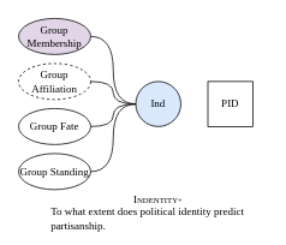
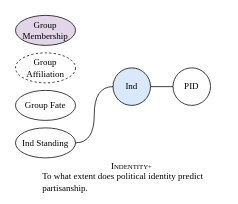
- <mxCell id="5" style="edgeStyle=orthogonalEdgeStyle;rounded=0;orthogonalLoop=1;jettySize=auto;html=1;exitX=1;exitY=0.5;exitDx=0;exitDy=0;entryX=0;entryY=0.5;entryDx=0;entryDy=0;curved=1;endArrow=none;startFill=0;" edge="1" parent="1" source="6" target="3"><mxGeometry relative="1" as="geometry" /></mxCell>
- <mxCell id="10" style="edgeStyle=orthogonalEdgeStyle;rounded=0;orthogonalLoop=1;jettySize=auto;html=1;entryX=1;entryY=0.5;entryDx=0;entryDy=0;curved=1;endArrow=none;startFill=0;exitX=0;exitY=0.5;exitDx=0;exitDy=0;" edge="1" parent="1" source="3" target="7"><mxGeometry relative="1" as="geometry"><mxPoint x="120" y="120" as="sourcePoint" /><mxPoint x="220" y="215" as="targetPoint" /></mxGeometry></mxCell>
+ <mxCell id="2" style="edgeStyle=orthogonalEdgeStyle;rounded=0;orthogonalLoop=1;jettySize=auto;html=1;exitX=1;exitY=0.5;exitDx=0;exitDy=0;entryX=0;entryY=0.5;entryDx=0;entryDy=0;endArrow=none;startFill=0;" edge="1" parent="1" source="3" target="4"><mxGeometry relative="1" as="geometry" /></mxCell>
- <mxCell id="4" value="PID" style="whiteSpace=wrap;html=1;aspect=fixed;fontFamily=Times New Roman;rounded=0;" vertex="1" parent="1"><mxGeometry x="230" y="90" width="50" height="50" as="geometry" /></mxCell>
+ <mxCell id="4" value="PID" style="ellipse;whiteSpace=wrap;html=1;aspect=fixed;fontFamily=Times New Roman;" vertex="1" parent="1"><mxGeometry x="230" y="90" width="50" height="50" as="geometry" /></mxCell>
- <mxCell id="11" style="edgeStyle=orthogonalEdgeStyle;rounded=0;orthogonalLoop=1;jettySize=auto;html=1;exitX=1;exitY=0.5;exitDx=0;exitDy=0;entryX=0;entryY=0.5;entryDx=0;entryDy=0;curved=1;endArrow=none;startFill=0;" edge="1" parent="1" source="8" target="3"><mxGeometry relative="1" as="geometry"><mxPoint x="150" y="200" as="sourcePoint" /><mxPoint x="200" y="275" as="targetPoint" /></mxGeometry></mxCell>
- <mxCell id="9" value="Group Standing" style="ellipse;whiteSpace=wrap;html=1;fontFamily=Times New Roman;" vertex="1" parent="1"><mxGeometry x="20" y="170" width="80" height="40" as="geometry" /></mxCell>
+ <mxCell id="9" value="Ind Standing" style="ellipse;whiteSpace=wrap;html=1;fontFamily=Times New Roman;" vertex="1" parent="1"><mxGeometry x="20" y="170" width="80" height="40" as="geometry" /></mxCell>
